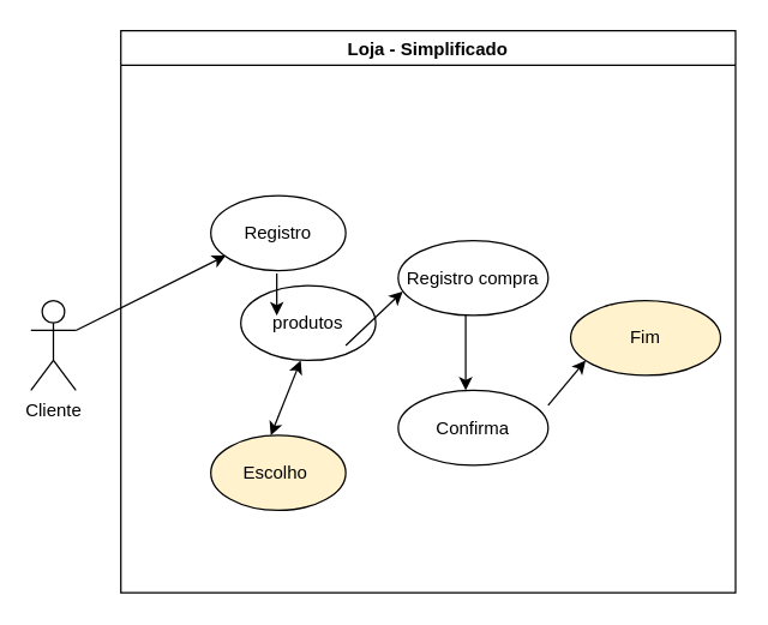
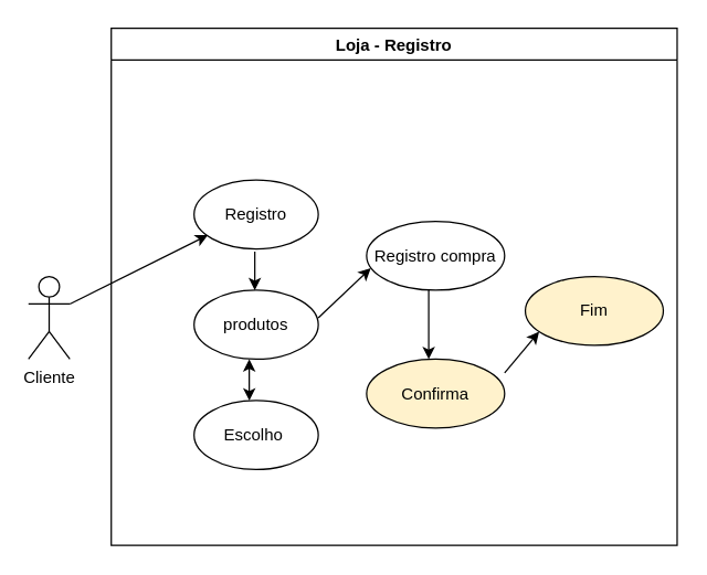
- <mxCell id="3" value="Loja - Simplificado" style="swimlane;verticalAlign=middle;startSize=23;" vertex="1" parent="1"><mxGeometry x="80" y="20" width="410" height="375" as="geometry"><mxRectangle x="120" y="150" width="130" height="23" as="alternateBounds" /></mxGeometry></mxCell>
+ <mxCell id="3" value="Loja - Registro" style="swimlane;verticalAlign=middle;startSize=23;" vertex="1" parent="1"><mxGeometry x="80" y="20" width="410" height="375" as="geometry"><mxRectangle x="120" y="150" width="130" height="23" as="alternateBounds" /></mxGeometry></mxCell>
- <mxCell id="5" value="produtos" style="ellipse;whiteSpace=wrap;html=1;" vertex="1" parent="3"><mxGeometry x="80" y="170" width="90" height="50" as="geometry" /></mxCell>
+ <mxCell id="5" value="produtos" style="ellipse;whiteSpace=wrap;html=1;" vertex="1" parent="3"><mxGeometry x="60" y="190" width="90" height="50" as="geometry" /></mxCell>
- <mxCell id="8" value="&lt;p style=&quot;line-height: 100%&quot;&gt;Confirma&lt;/p&gt;" style="ellipse;whiteSpace=wrap;html=1;" vertex="1" parent="3"><mxGeometry x="185" y="240" width="100" height="50" as="geometry" /></mxCell>
+ <mxCell id="8" value="&lt;p style=&quot;line-height: 100%&quot;&gt;Confirma&lt;/p&gt;" style="ellipse;whiteSpace=wrap;html=1;fillColor=#fff2cc;" vertex="1" parent="3"><mxGeometry x="185" y="240" width="100" height="50" as="geometry" /></mxCell>
- <mxCell id="6" value="Escolho&amp;nbsp;" style="ellipse;whiteSpace=wrap;html=1;fillColor=#fff2cc;" vertex="1" parent="3"><mxGeometry x="60" y="270" width="90" height="50" as="geometry" /></mxCell>
+ <mxCell id="6" value="Escolho&amp;nbsp;" style="ellipse;whiteSpace=wrap;html=1;" vertex="1" parent="3"><mxGeometry x="60" y="270" width="90" height="50" as="geometry" /></mxCell>
